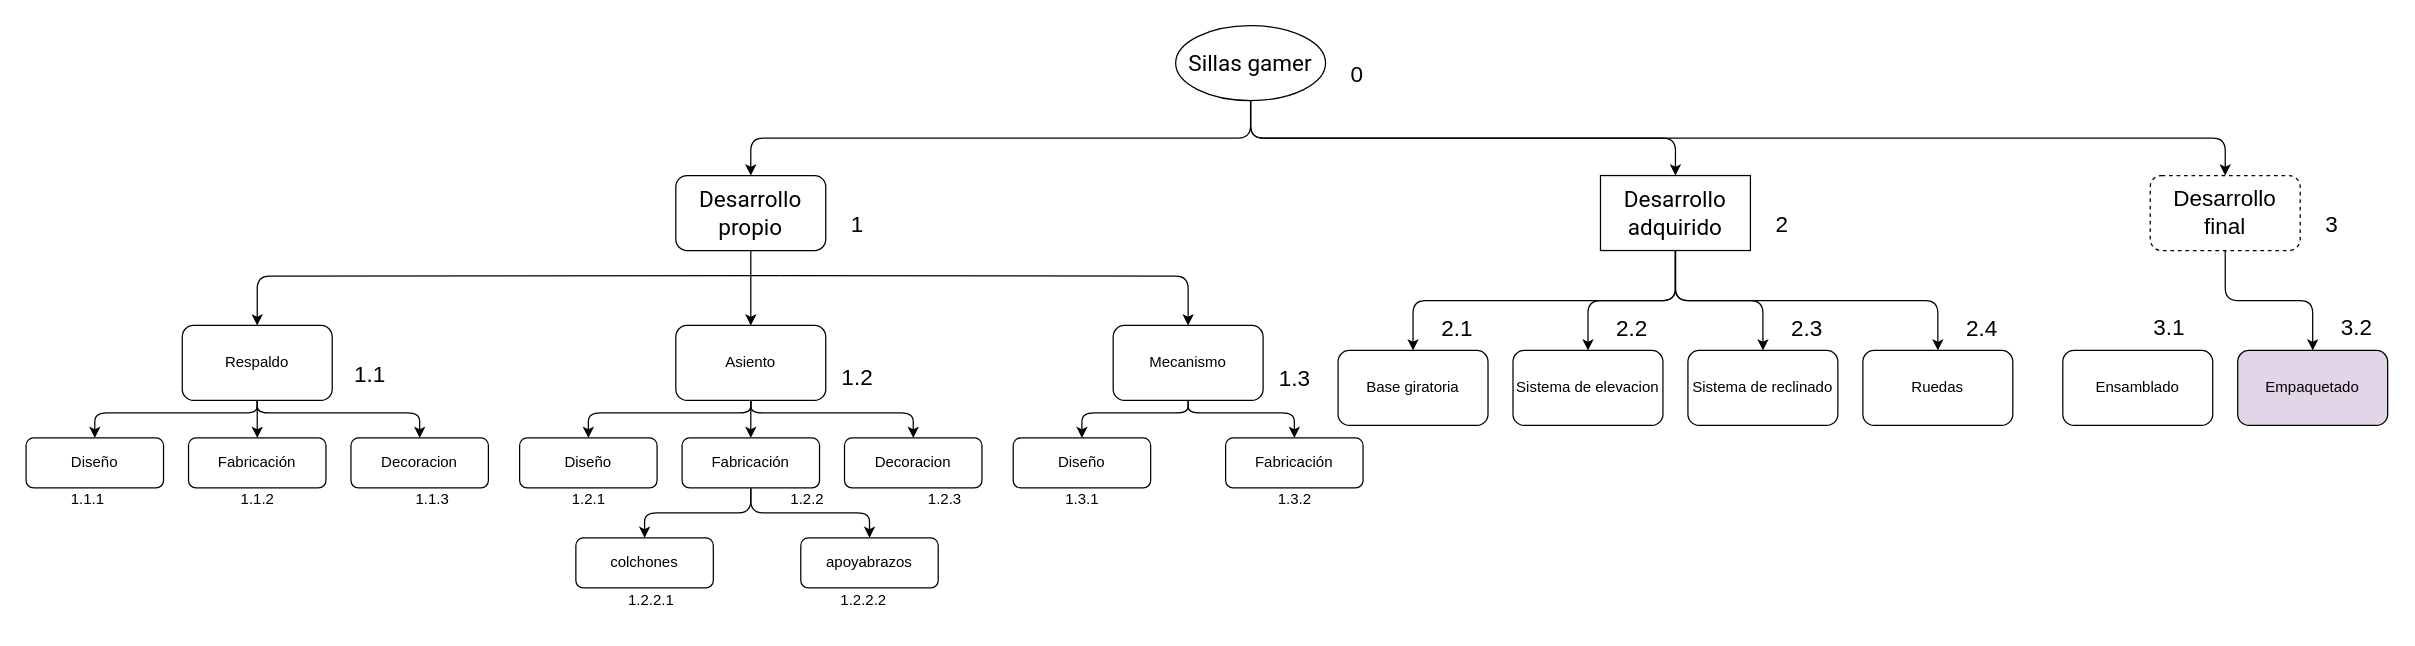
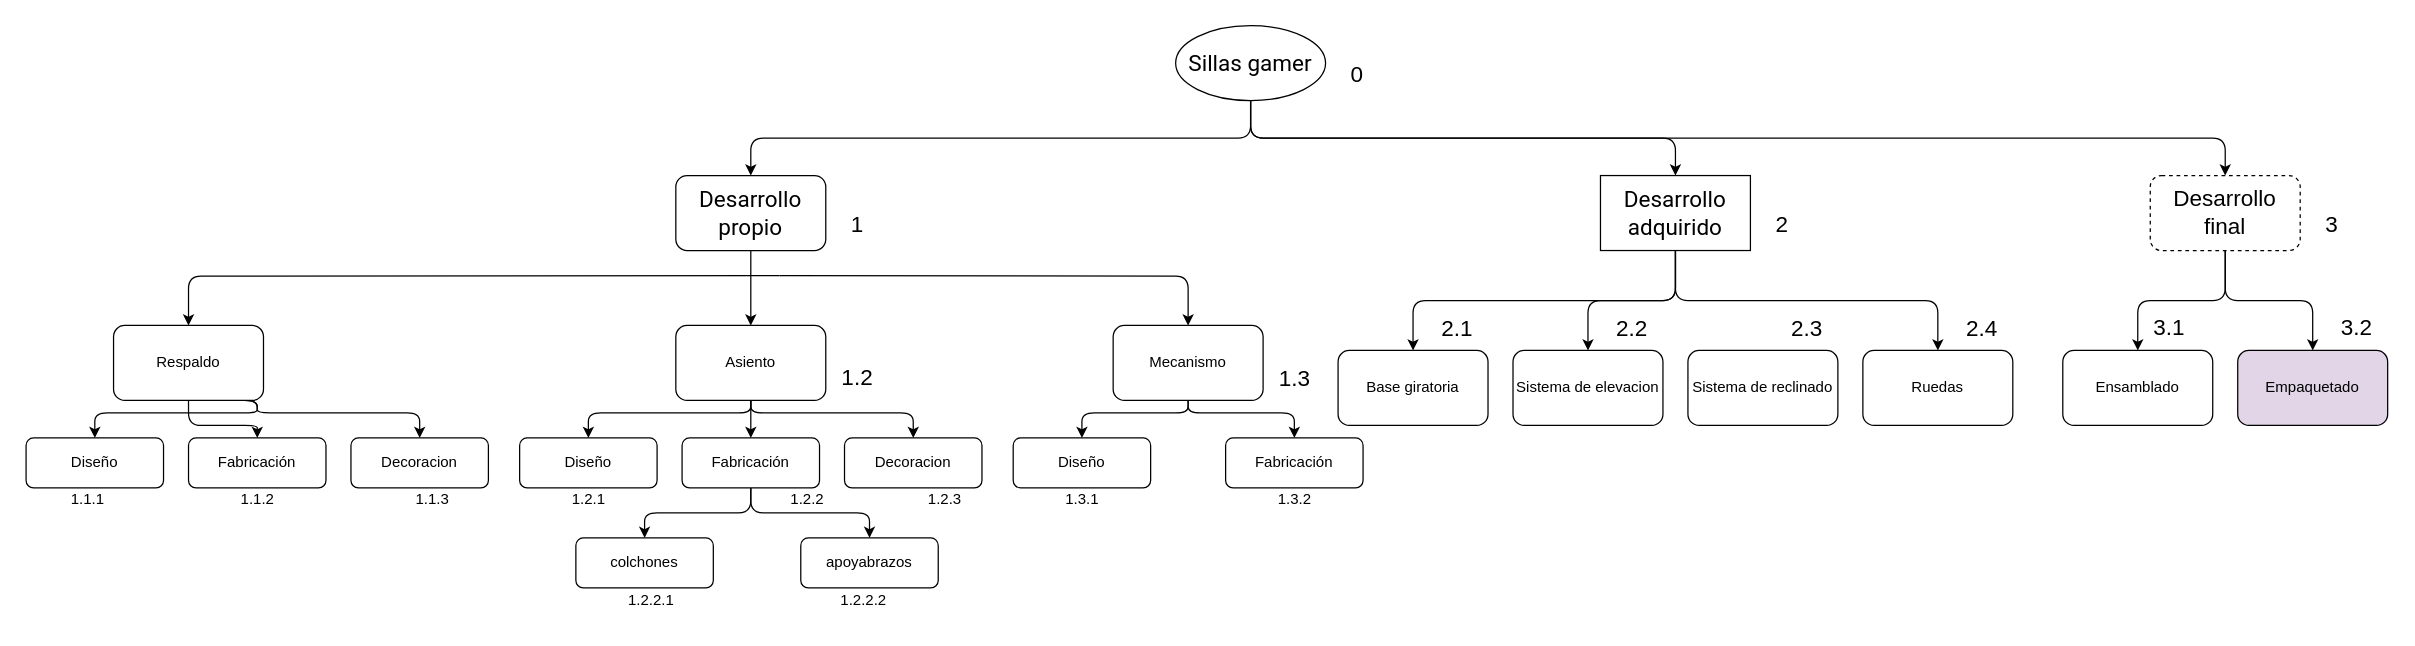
+ <mxCell id="46" style="edgeStyle=orthogonalEdgeStyle;rounded=1;orthogonalLoop=1;jettySize=auto;html=1;entryX=0.5;entryY=0;entryDx=0;entryDy=0;exitX=0.5;exitY=1;exitDx=0;exitDy=0;" parent="1" source="41" target="43" edge="1"><mxGeometry relative="1" as="geometry"><mxPoint x="1790" y="210" as="sourcePoint" /><mxPoint x="1860" y="290" as="targetPoint" /></mxGeometry></mxCell>
- <mxCell id="37" style="edgeStyle=orthogonalEdgeStyle;rounded=1;orthogonalLoop=1;jettySize=auto;html=1;entryX=0.5;entryY=0;entryDx=0;entryDy=0;exitX=0.5;exitY=1;exitDx=0;exitDy=0;" parent="1" source="30" target="33" edge="1"><mxGeometry relative="1" as="geometry"><mxPoint x="1440" y="210" as="sourcePoint" /><mxPoint x="1740" y="290" as="targetPoint" /></mxGeometry></mxCell>
- <mxCell id="9" value="Respaldo" style="rounded=1;whiteSpace=wrap;html=1;" parent="1" vertex="1"><mxGeometry x="145" y="260" width="120" height="60" as="geometry" /></mxCell>
+ <mxCell id="9" value="Respaldo" style="rounded=1;whiteSpace=wrap;html=1;" parent="1" vertex="1"><mxGeometry x="90" y="260" width="120" height="60" as="geometry" /></mxCell>
- <mxCell id="59" value="1.1" style="text;html=1;align=center;verticalAlign=middle;resizable=0;points=[];autosize=1;strokeColor=none;fillColor=none;fontSize=18;" parent="1" vertex="1"><mxGeometry x="270" y="280" width="50" height="40" as="geometry" /></mxCell>
